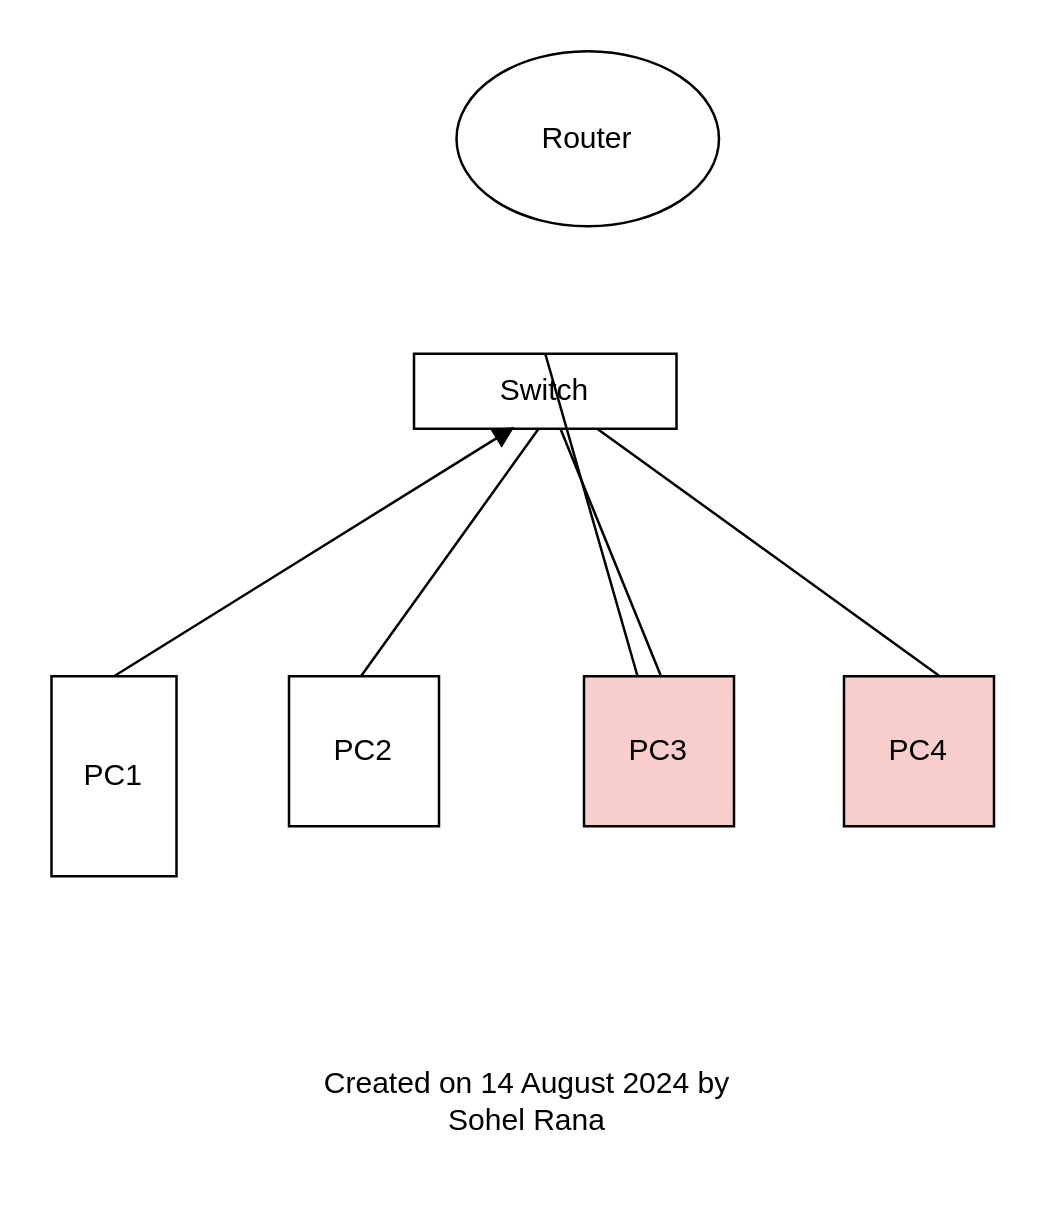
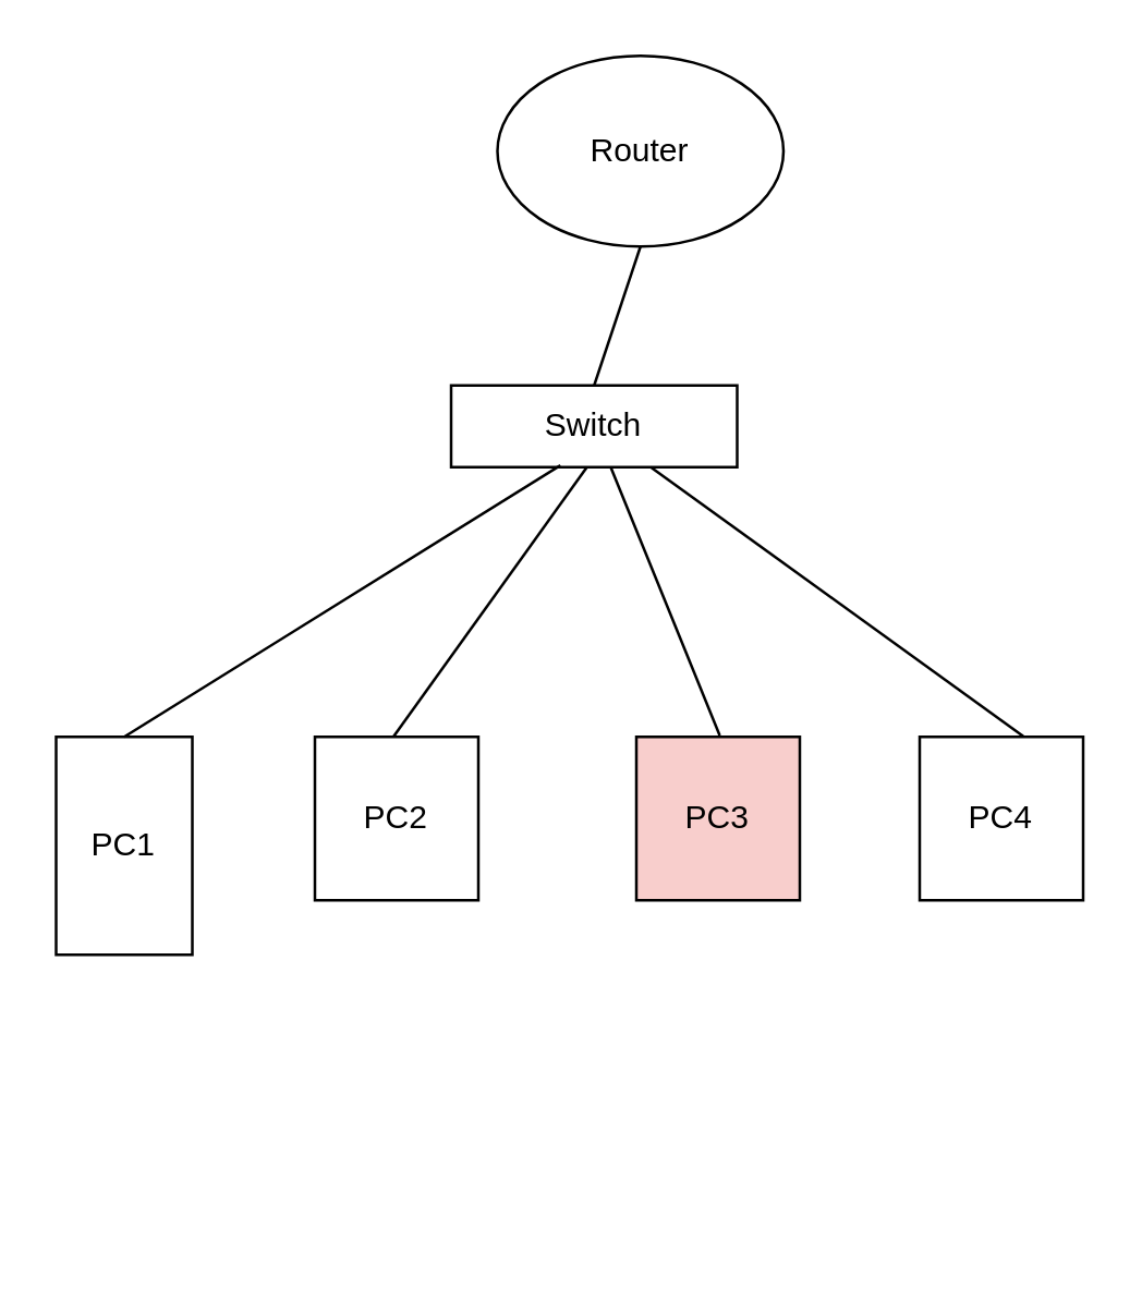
- <mxCell id="8" value="" style="endArrow=block;html=1;rounded=0;exitX=0.5;exitY=0;exitDx=0;exitDy=0;entryX=0.382;entryY=0.978;entryDx=0;entryDy=0;entryPerimeter=0;" edge="1" parent="1" source="4" target="2"><mxGeometry width="50" height="50" relative="1" as="geometry"><mxPoint x="180" y="220" as="sourcePoint" /><mxPoint x="230" y="170" as="targetPoint" /></mxGeometry></mxCell>
+ <mxCell id="8" value="" style="endArrow=none;html=1;rounded=0;exitX=0.5;exitY=0;exitDx=0;exitDy=0;entryX=0.382;entryY=0.978;entryDx=0;entryDy=0;entryPerimeter=0;" edge="1" parent="1" source="4" target="2"><mxGeometry width="50" height="50" relative="1" as="geometry"><mxPoint x="180" y="220" as="sourcePoint" /><mxPoint x="230" y="170" as="targetPoint" /></mxGeometry></mxCell>
- <mxCell id="12" value="" style="endArrow=none;html=1;rounded=0;exitX=0.5;exitY=0;exitDx=0;exitDy=0;" edge="1" parent="1" source="2" target="6"><mxGeometry width="50" height="50" relative="1" as="geometry"><mxPoint x="180" y="130" as="sourcePoint" /><mxPoint x="230" y="80" as="targetPoint" /></mxGeometry></mxCell>
+ <mxCell id="12" value="" style="endArrow=none;html=1;rounded=0;exitX=0.5;exitY=0;exitDx=0;exitDy=0;entryX=0.5;entryY=1;entryDx=0;entryDy=0;" edge="1" parent="1" source="2" target="3"><mxGeometry width="50" height="50" relative="1" as="geometry"><mxPoint x="180" y="130" as="sourcePoint" /><mxPoint x="230" y="80" as="targetPoint" /></mxGeometry></mxCell>
- <mxCell id="7" value="PC4" style="whiteSpace=wrap;html=1;aspect=fixed;fillColor=#f8cecc;" vertex="1" parent="1"><mxGeometry x="337" y="270" width="60" height="60" as="geometry" /></mxCell>
+ <mxCell id="7" value="PC4" style="whiteSpace=wrap;html=1;aspect=fixed;" vertex="1" parent="1"><mxGeometry x="337" y="270" width="60" height="60" as="geometry" /></mxCell>
- <mxCell id="13" value="Created on 14 August 2024 by&lt;div&gt;Sohel Rana&lt;/div&gt;" style="text;html=1;align=center;verticalAlign=middle;resizable=0;points=[];autosize=1;strokeColor=none;fillColor=none;" vertex="1" parent="1"><mxGeometry x="115" y="420" width="190" height="40" as="geometry" /></mxCell>
